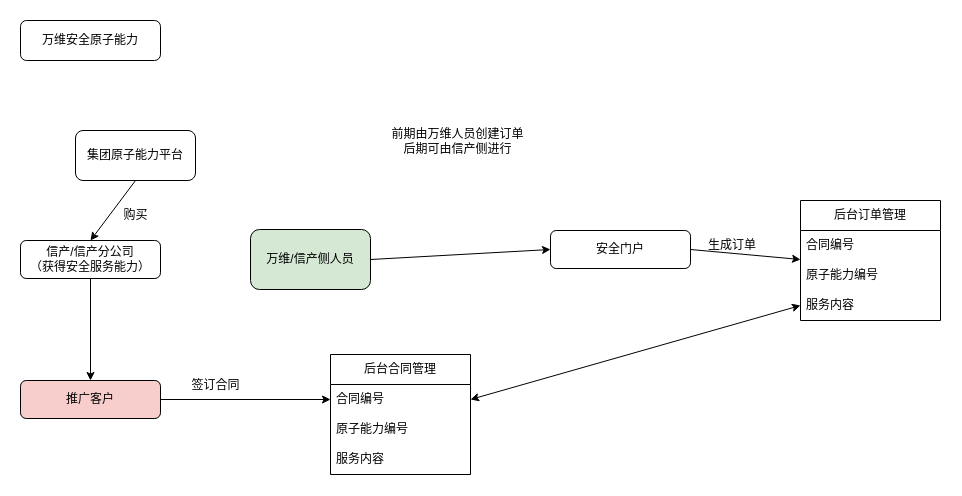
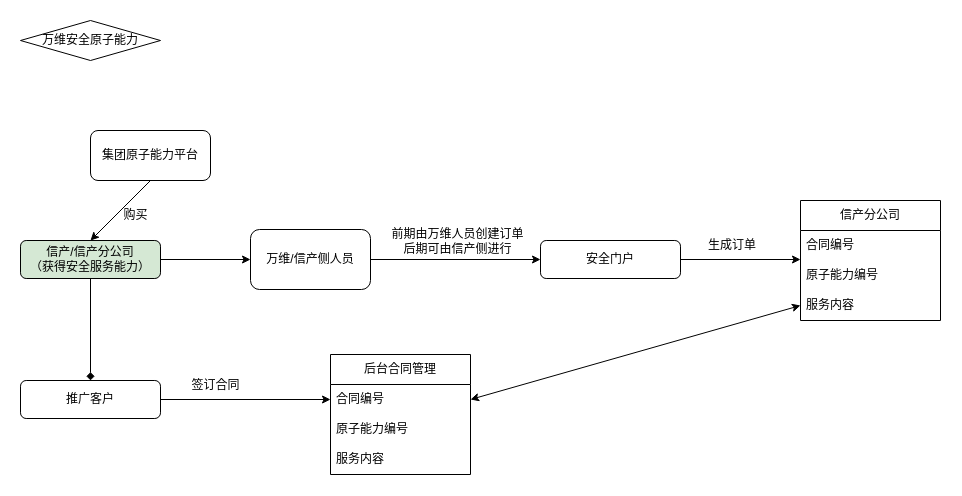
- <mxCell id="3" value="万维安全原子能力" style="rounded=1;whiteSpace=wrap;html=1;" vertex="1" parent="1"><mxGeometry x="20" y="20" width="140" height="40" as="geometry" /></mxCell>
+ <mxCell id="3" value="万维安全原子能力" style="rhombus;whiteSpace=wrap;html=1;" vertex="1" parent="1"><mxGeometry x="20" y="20" width="140" height="40" as="geometry" /></mxCell>
- <mxCell id="10" value="前期由万维人员创建订单&lt;br style=&quot;border-color: var(--border-color);&quot;&gt;&lt;span style=&quot;&quot;&gt;后期可由信产侧进行&lt;/span&gt;" style="text;html=1;align=center;verticalAlign=middle;resizable=0;points=[];autosize=1;strokeColor=none;fillColor=none;" vertex="1" parent="1"><mxGeometry x="377" y="121" width="160" height="40" as="geometry" /></mxCell>
+ <mxCell id="10" value="前期由万维人员创建订单&lt;br style=&quot;border-color: var(--border-color);&quot;&gt;&lt;span style=&quot;&quot;&gt;后期可由信产侧进行&lt;/span&gt;" style="text;html=1;align=center;verticalAlign=middle;resizable=0;points=[];autosize=1;strokeColor=none;fillColor=none;" vertex="1" parent="1"><mxGeometry x="377" y="221" width="160" height="40" as="geometry" /></mxCell>
- <mxCell id="2" value="集团原子能力平台" style="rounded=1;whiteSpace=wrap;html=1;" vertex="1" parent="1"><mxGeometry x="75" y="130" width="120" height="50" as="geometry" /></mxCell>
+ <mxCell id="2" value="集团原子能力平台" style="rounded=1;whiteSpace=wrap;html=1;" vertex="1" parent="1"><mxGeometry x="90" y="130" width="120" height="50" as="geometry" /></mxCell>
- <mxCell id="23" value="后台订单管理" style="swimlane;fontStyle=0;childLayout=stackLayout;horizontal=1;startSize=30;horizontalStack=0;resizeParent=1;resizeParentMax=0;resizeLast=0;collapsible=1;marginBottom=0;whiteSpace=wrap;html=1;" vertex="1" parent="1"><mxGeometry x="800" y="200" width="140" height="120" as="geometry" /></mxCell>
+ <mxCell id="23" value="信产分公司" style="swimlane;fontStyle=0;childLayout=stackLayout;horizontal=1;startSize=30;horizontalStack=0;resizeParent=1;resizeParentMax=0;resizeLast=0;collapsible=1;marginBottom=0;whiteSpace=wrap;html=1;" vertex="1" parent="1"><mxGeometry x="800" y="200" width="140" height="120" as="geometry" /></mxCell>
- <mxCell id="7" value="安全门户" style="rounded=1;whiteSpace=wrap;html=1;" vertex="1" parent="1"><mxGeometry x="550" y="230" width="140" height="38" as="geometry" /></mxCell>
+ <mxCell id="7" value="安全门户" style="rounded=1;whiteSpace=wrap;html=1;" vertex="1" parent="1"><mxGeometry x="540" y="240" width="140" height="38" as="geometry" /></mxCell>
- <mxCell id="4" value="信产/信产分公司&lt;br&gt;（获得安全服务能力）" style="rounded=1;whiteSpace=wrap;html=1;" vertex="1" parent="1"><mxGeometry x="20" y="240" width="140" height="38" as="geometry" /></mxCell>
+ <mxCell id="4" value="信产/信产分公司&lt;br&gt;（获得安全服务能力）" style="rounded=1;whiteSpace=wrap;html=1;fillColor=#d5e8d4;" vertex="1" parent="1"><mxGeometry x="20" y="240" width="140" height="38" as="geometry" /></mxCell>
+ <mxCell id="19" value="" style="endArrow=classic;html=1;rounded=0;entryX=0;entryY=0.5;entryDx=0;entryDy=0;exitX=1;exitY=0.5;exitDx=0;exitDy=0;" edge="1" parent="1" source="4" target="8"><mxGeometry width="50" height="50" relative="1" as="geometry"><mxPoint x="470" y="270" as="sourcePoint" /><mxPoint x="520" y="220" as="targetPoint" /></mxGeometry></mxCell>
- <mxCell id="8" value="万维/信产侧人员" style="rounded=1;whiteSpace=wrap;html=1;fillColor=#d5e8d4;" vertex="1" parent="1"><mxGeometry x="250" y="229" width="120" height="60" as="geometry" /></mxCell>
+ <mxCell id="8" value="万维/信产侧人员" style="rounded=1;whiteSpace=wrap;html=1;" vertex="1" parent="1"><mxGeometry x="250" y="229" width="120" height="60" as="geometry" /></mxCell>
- <mxCell id="12" value="" style="endArrow=classic;html=1;rounded=0;entryX=0.5;entryY=0;entryDx=0;entryDy=0;exitX=0.5;exitY=1;exitDx=0;exitDy=0;" edge="1" parent="1" source="4" target="11"><mxGeometry width="50" height="50" relative="1" as="geometry"><mxPoint x="300" y="270" as="sourcePoint" /><mxPoint x="350" y="220" as="targetPoint" /></mxGeometry></mxCell>
+ <mxCell id="12" value="" style="endArrow=diamond;html=1;rounded=0;entryX=0.5;entryY=0;entryDx=0;entryDy=0;exitX=0.5;exitY=1;exitDx=0;exitDy=0;" edge="1" parent="1" source="4" target="11"><mxGeometry width="50" height="50" relative="1" as="geometry"><mxPoint x="300" y="270" as="sourcePoint" /><mxPoint x="350" y="220" as="targetPoint" /></mxGeometry></mxCell>
- <mxCell id="11" value="推广客户" style="rounded=1;whiteSpace=wrap;html=1;fillColor=#f8cecc;" vertex="1" parent="1"><mxGeometry x="20" y="380" width="140" height="38" as="geometry" /></mxCell>
+ <mxCell id="11" value="推广客户" style="rounded=1;whiteSpace=wrap;html=1;" vertex="1" parent="1"><mxGeometry x="20" y="380" width="140" height="38" as="geometry" /></mxCell>
